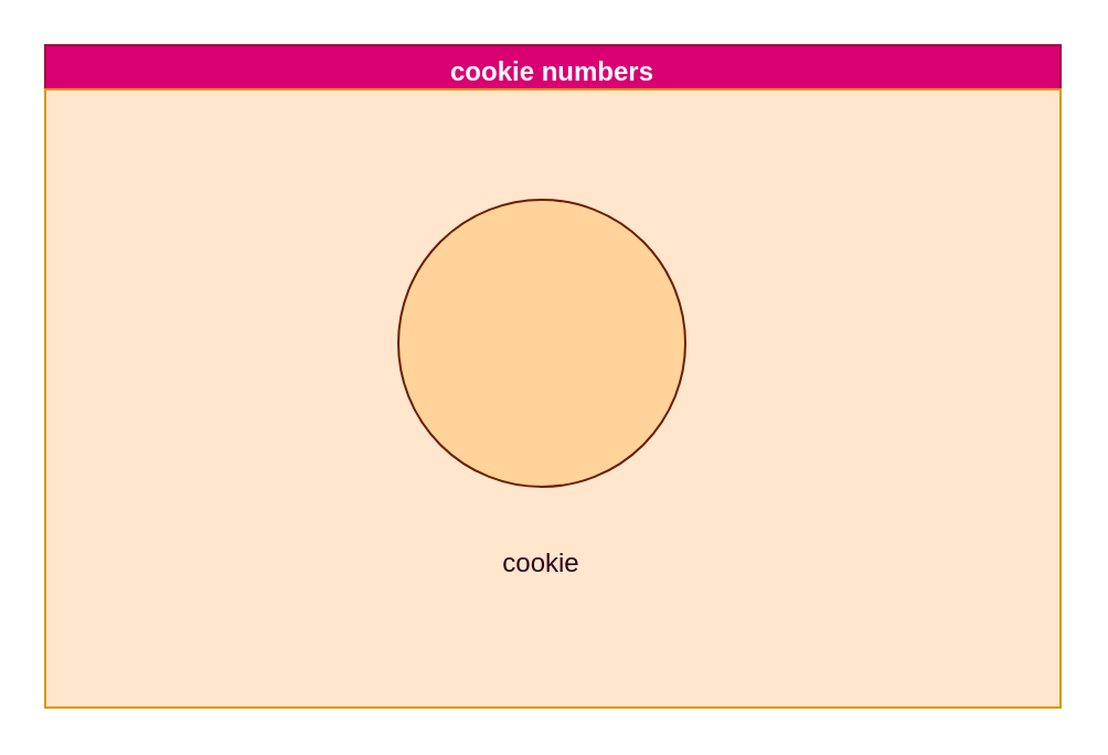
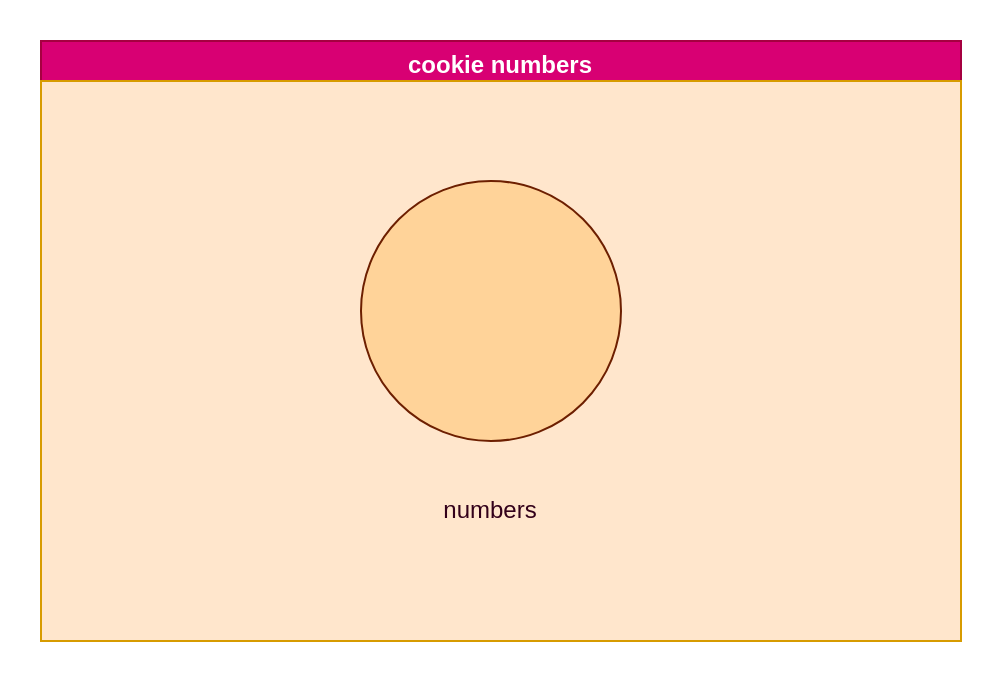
- <mxCell id="5" value="&lt;font color=&quot;#33001a&quot;&gt;cookie&lt;/font&gt;" style="text;html=1;strokeColor=none;fillColor=none;align=center;verticalAlign=middle;whiteSpace=wrap;rounded=0;" vertex="1" parent="1"><mxGeometry x="215" y="240" width="60" height="30" as="geometry" /></mxCell>
+ <mxCell id="5" value="&lt;font color=&quot;#33001a&quot;&gt;numbers&lt;/font&gt;" style="text;html=1;strokeColor=none;fillColor=none;align=center;verticalAlign=middle;whiteSpace=wrap;rounded=0;" vertex="1" parent="1"><mxGeometry x="215" y="240" width="60" height="30" as="geometry" /></mxCell>
